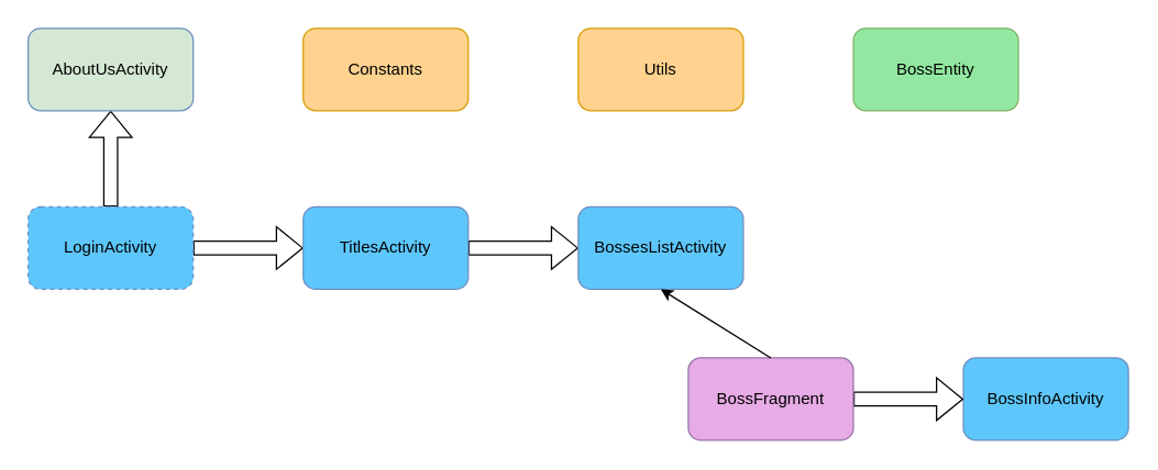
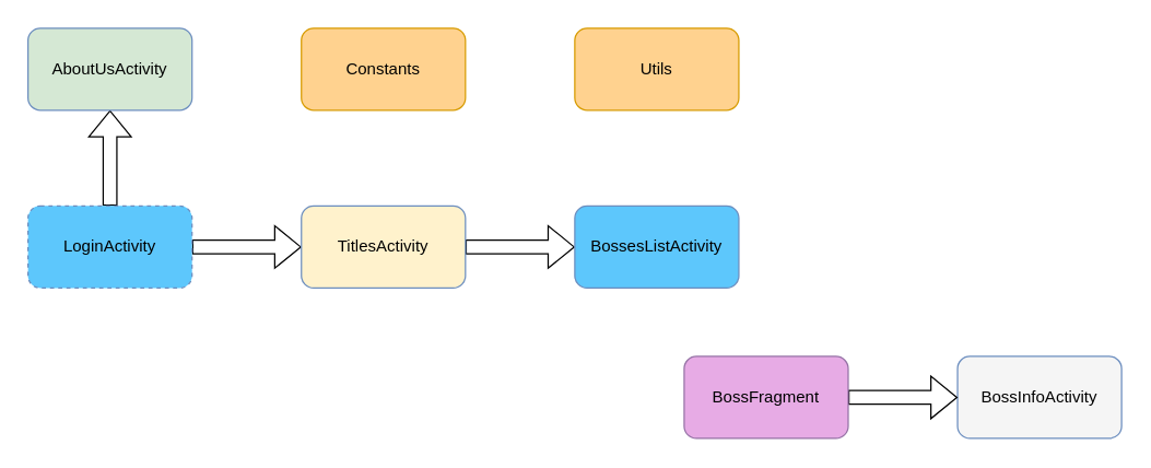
- <mxCell id="15" value="BossEntity" style="rounded=1;whiteSpace=wrap;html=1;fillColor=#92E8A0;strokeColor=#82b366;" vertex="1" parent="1"><mxGeometry x="620" y="20" width="120" height="60" as="geometry" /></mxCell>
- <mxCell id="7" value="TitlesActivity" style="rounded=1;whiteSpace=wrap;html=1;fillColor=#5DC7FC;strokeColor=#6c8ebf;" vertex="1" parent="1"><mxGeometry x="220" y="150" width="120" height="60" as="geometry" /></mxCell>
+ <mxCell id="7" value="TitlesActivity" style="rounded=1;whiteSpace=wrap;html=1;fillColor=#fff2cc;strokeColor=#6c8ebf;" vertex="1" parent="1"><mxGeometry x="220" y="150" width="120" height="60" as="geometry" /></mxCell>
- <mxCell id="12" value="" style="endArrow=classic;html=1;rounded=0;exitX=0.5;exitY=0;exitDx=0;exitDy=0;entryX=0.5;entryY=1;entryDx=0;entryDy=0;" edge="1" parent="1" source="11" target="8"><mxGeometry width="50" height="50" relative="1" as="geometry"><mxPoint x="520" y="210" as="sourcePoint" /><mxPoint x="500" y="210" as="targetPoint" /></mxGeometry></mxCell>
- <mxCell id="9" value="BossInfoActivity" style="rounded=1;whiteSpace=wrap;html=1;fillColor=#5DC7FC;strokeColor=#6c8ebf;" vertex="1" parent="1"><mxGeometry x="700" y="260" width="120" height="60" as="geometry" /></mxCell>
+ <mxCell id="9" value="BossInfoActivity" style="rounded=1;whiteSpace=wrap;html=1;fillColor=#f5f5f5;strokeColor=#6c8ebf;" vertex="1" parent="1"><mxGeometry x="700" y="260" width="120" height="60" as="geometry" /></mxCell>
